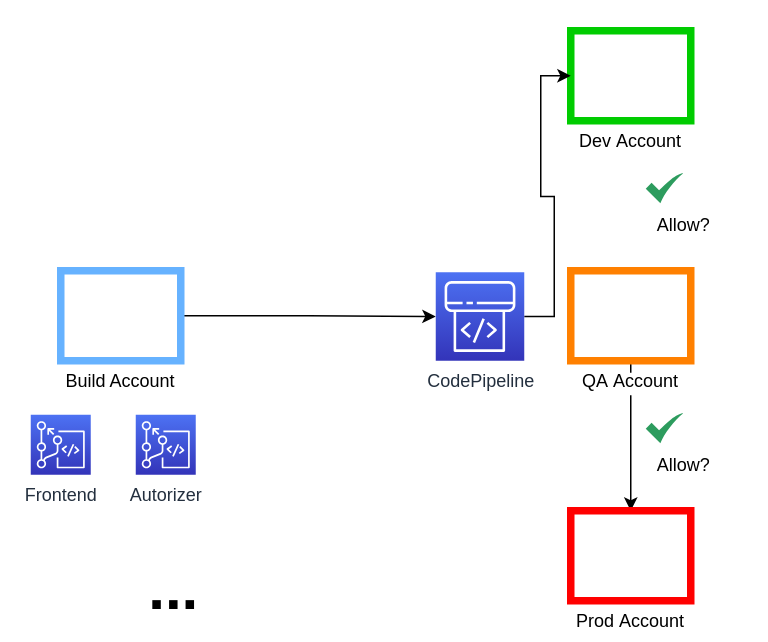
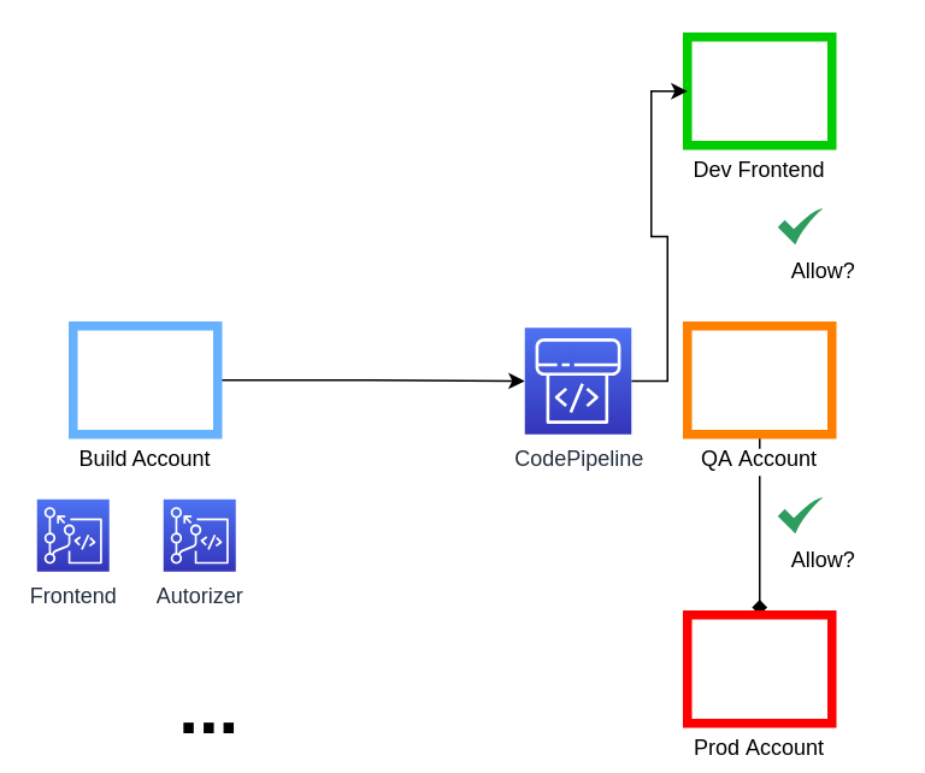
- <mxCell id="4" value="Dev Account" style="shape=image;verticalLabelPosition=bottom;labelBackgroundColor=#ffffff;verticalAlign=top;aspect=fixed;imageAspect=0;image=https://futurumresearch.com/wp-content/uploads/2020/01/aws-logo.png;strokeWidth=5;imageBorder=#00CC00;" parent="1" vertex="1"><mxGeometry x="380" y="20" width="80" height="60" as="geometry" /></mxCell>
+ <mxCell id="4" value="Dev Frontend" style="shape=image;verticalLabelPosition=bottom;labelBackgroundColor=#ffffff;verticalAlign=top;aspect=fixed;imageAspect=0;image=https://futurumresearch.com/wp-content/uploads/2020/01/aws-logo.png;strokeWidth=5;imageBorder=#00CC00;" parent="1" vertex="1"><mxGeometry x="380" y="20" width="80" height="60" as="geometry" /></mxCell>
- <mxCell id="5" value="" style="edgeStyle=orthogonalEdgeStyle;rounded=0;orthogonalLoop=1;jettySize=auto;html=1;startArrow=none;startFill=0;" parent="1" source="6" target="7" edge="1"><mxGeometry relative="1" as="geometry" /></mxCell>
+ <mxCell id="5" value="" style="edgeStyle=orthogonalEdgeStyle;rounded=0;orthogonalLoop=1;jettySize=auto;html=1;startArrow=none;startFill=0;endArrow=diamond;" parent="1" source="6" target="7" edge="1"><mxGeometry relative="1" as="geometry" /></mxCell>
